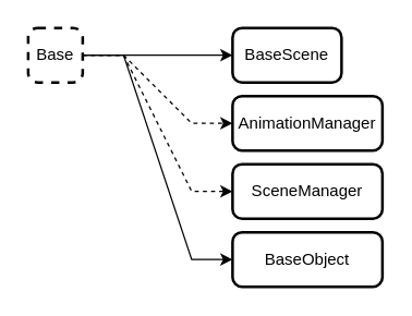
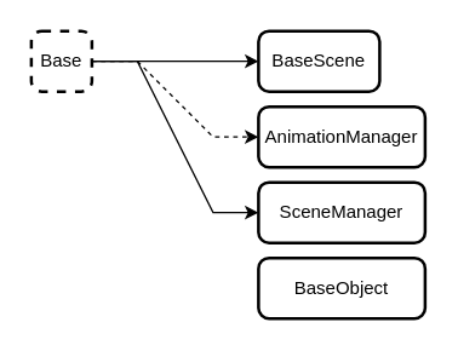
- <mxCell id="4" style="edgeStyle=entityRelationEdgeStyle;rounded=0;orthogonalLoop=1;jettySize=auto;html=1;exitX=1;exitY=0.5;exitDx=0;exitDy=0;entryX=0;entryY=0.5;entryDx=0;entryDy=0;dashed=1;" edge="1" parent="1" source="6" target="9"><mxGeometry relative="1" as="geometry" /></mxCell>
+ <mxCell id="4" style="edgeStyle=entityRelationEdgeStyle;rounded=0;orthogonalLoop=1;jettySize=auto;html=1;exitX=1;exitY=0.5;exitDx=0;exitDy=0;entryX=0;entryY=0.5;entryDx=0;entryDy=0;" edge="1" parent="1" source="6" target="9"><mxGeometry relative="1" as="geometry" /></mxCell>
- <mxCell id="5" style="edgeStyle=entityRelationEdgeStyle;rounded=0;orthogonalLoop=1;jettySize=auto;html=1;exitX=1;exitY=0.5;exitDx=0;exitDy=0;entryX=0;entryY=0.5;entryDx=0;entryDy=0;" edge="1" parent="1" source="6" target="10"><mxGeometry relative="1" as="geometry" /></mxCell>
